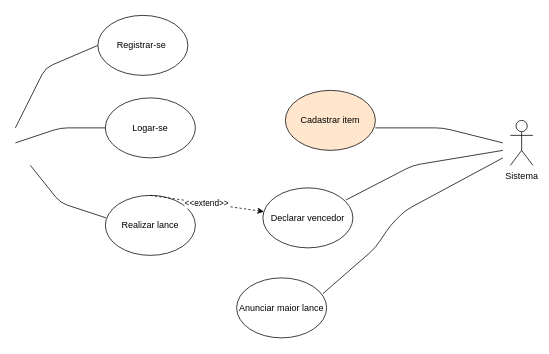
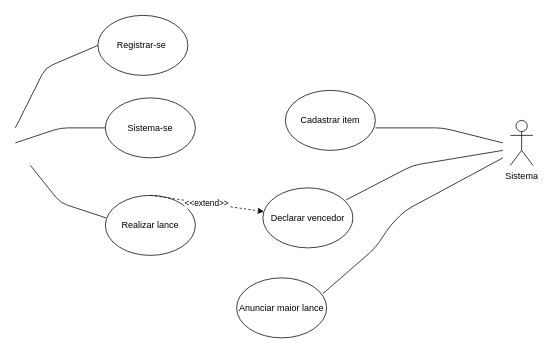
- <mxCell id="14" value="Cadastrar item" style="ellipse;whiteSpace=wrap;html=1;fillColor=#ffe6cc;" vertex="1" parent="1"><mxGeometry x="380" y="120" width="120" height="80" as="geometry" /></mxCell>
+ <mxCell id="14" value="Cadastrar item" style="ellipse;whiteSpace=wrap;html=1;" vertex="1" parent="1"><mxGeometry x="380" y="120" width="120" height="80" as="geometry" /></mxCell>
- <mxCell id="5" value="Logar-se" style="ellipse;whiteSpace=wrap;html=1;" vertex="1" parent="1"><mxGeometry x="140" y="130" width="120" height="80" as="geometry" /></mxCell>
+ <mxCell id="5" value="Sistema-se" style="ellipse;whiteSpace=wrap;html=1;" vertex="1" parent="1"><mxGeometry x="140" y="130" width="120" height="80" as="geometry" /></mxCell>
